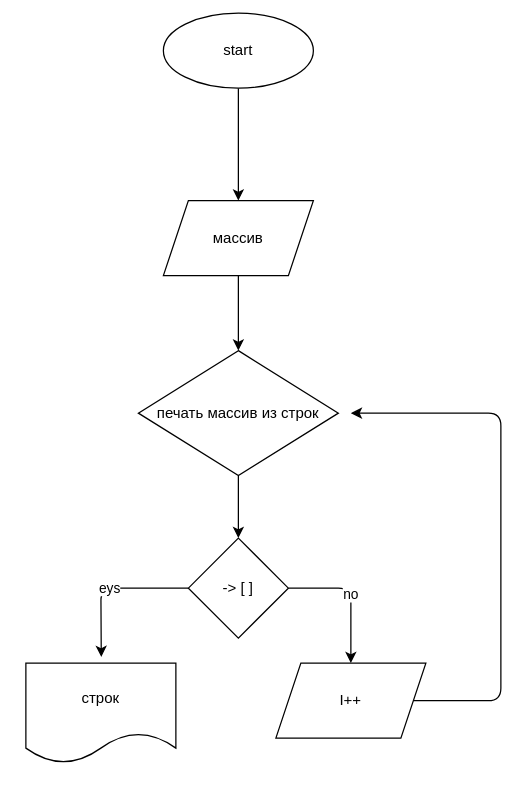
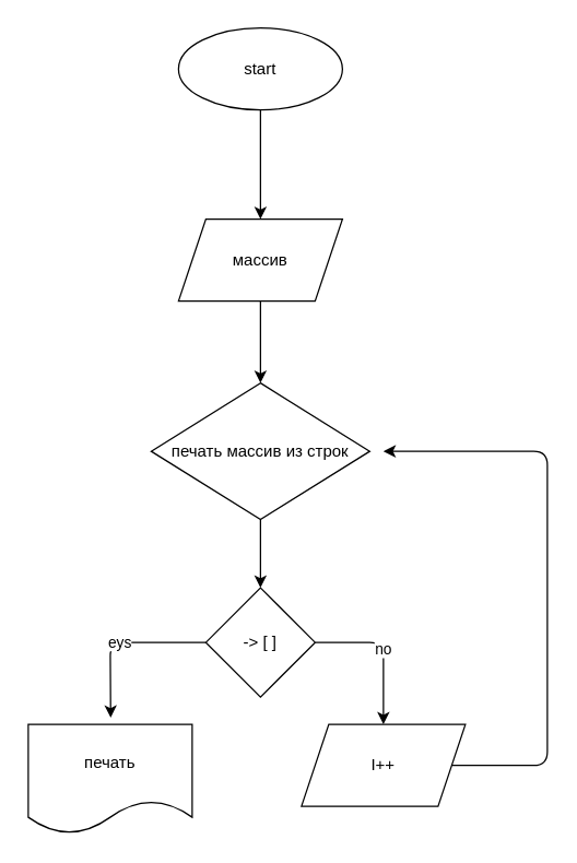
- <mxCell id="3" value="start" style="ellipse;whiteSpace=wrap;html=1;" parent="1" vertex="1"><mxGeometry x="130" y="10" width="120" height="60" as="geometry" /></mxCell>
+ <mxCell id="3" value="start" style="ellipse;whiteSpace=wrap;html=1;" parent="1" vertex="1"><mxGeometry x="130" y="20" width="120" height="60" as="geometry" /></mxCell>
- <mxCell id="13" value="строк" style="shape=document;whiteSpace=wrap;html=1;boundedLbl=1;" parent="1" vertex="1"><mxGeometry x="20" y="530" width="120" height="80" as="geometry" /></mxCell>
+ <mxCell id="13" value="печать" style="shape=document;whiteSpace=wrap;html=1;boundedLbl=1;" parent="1" vertex="1"><mxGeometry x="20" y="530" width="120" height="80" as="geometry" /></mxCell>
